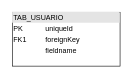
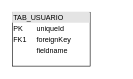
- <mxCell id="2" value="&lt;div style=&quot;box-sizing: border-box; width: 100%; background: rgb(228, 228, 228); padding: 2px;&quot;&gt;TAB_USUARIO&lt;/div&gt;&lt;table style=&quot;width:100%;font-size:1em;&quot; cellpadding=&quot;2&quot; cellspacing=&quot;0&quot;&gt;&lt;tbody&gt;&lt;tr&gt;&lt;td&gt;PK&lt;/td&gt;&lt;td&gt;uniqueId&lt;/td&gt;&lt;/tr&gt;&lt;tr&gt;&lt;td&gt;FK1&lt;/td&gt;&lt;td&gt;foreignKey&lt;/td&gt;&lt;/tr&gt;&lt;tr&gt;&lt;td&gt;&lt;/td&gt;&lt;td&gt;fieldname&lt;/td&gt;&lt;/tr&gt;&lt;/tbody&gt;&lt;/table&gt;" style="verticalAlign=top;align=left;overflow=fill;html=1;whiteSpace=wrap;" parent="1" vertex="1"><mxGeometry x="20" y="20" width="180" height="90" as="geometry" /></mxCell>
+ <mxCell id="2" value="&lt;div style=&quot;box-sizing: border-box; width: 100%; background: rgb(228, 228, 228); padding: 2px;&quot;&gt;TAB_USUARIO&lt;/div&gt;&lt;table style=&quot;width:100%;font-size:1em;&quot; cellpadding=&quot;2&quot; cellspacing=&quot;0&quot;&gt;&lt;tbody&gt;&lt;tr&gt;&lt;td&gt;PK&lt;/td&gt;&lt;td&gt;uniqueId&lt;/td&gt;&lt;/tr&gt;&lt;tr&gt;&lt;td&gt;FK1&lt;/td&gt;&lt;td&gt;foreignKey&lt;/td&gt;&lt;/tr&gt;&lt;tr&gt;&lt;td&gt;&lt;/td&gt;&lt;td&gt;fieldname&lt;/td&gt;&lt;/tr&gt;&lt;/tbody&gt;&lt;/table&gt;" style="verticalAlign=top;align=left;overflow=fill;html=1;whiteSpace=wrap;" parent="1" vertex="1"><mxGeometry x="20" y="20" width="130" height="90" as="geometry" /></mxCell>
